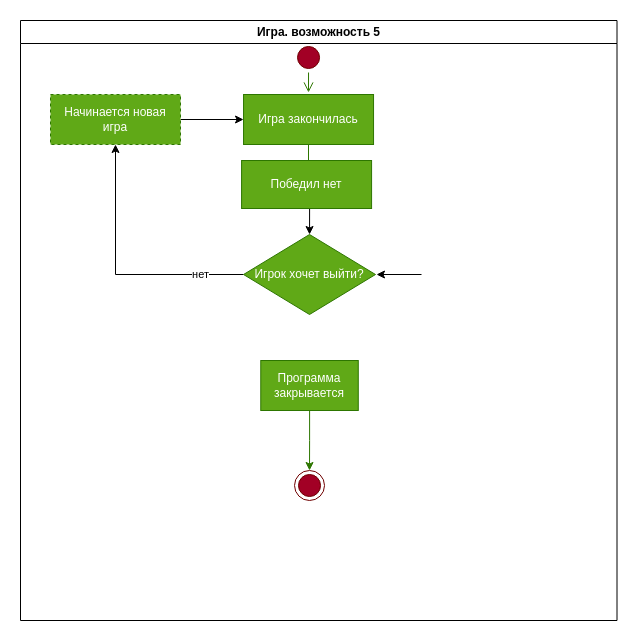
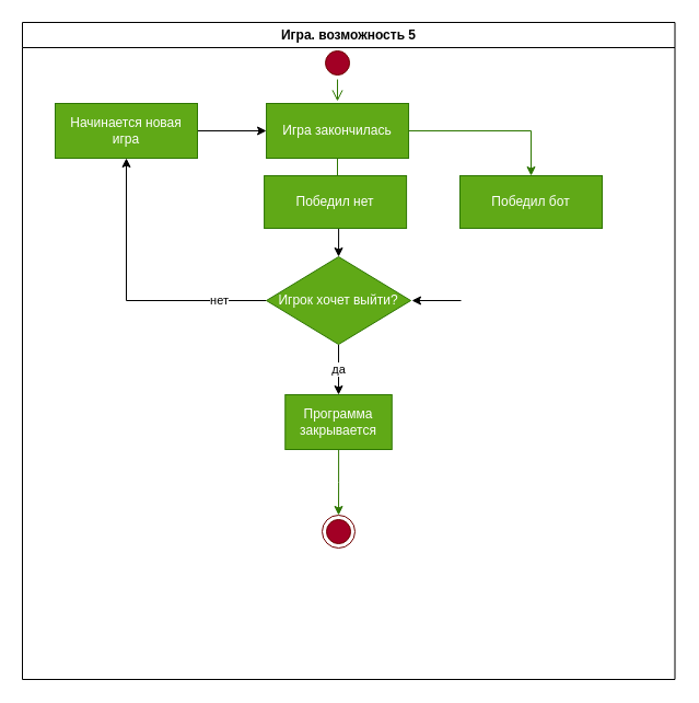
- <mxCell id="19" value="Начинается новая игра" style="fillColor=#60a917;strokeColor=#2D7600;fontColor=#ffffff;whiteSpace=wrap;dashed=1;" vertex="1" parent="2"><mxGeometry x="30.0" y="74" width="130" height="50" as="geometry" /></mxCell>
+ <mxCell id="19" value="Начинается новая игра" style="fillColor=#60a917;strokeColor=#2D7600;fontColor=#ffffff;whiteSpace=wrap;" vertex="1" parent="2"><mxGeometry x="30.0" y="74" width="130" height="50" as="geometry" /></mxCell>
+ <mxCell id="5" value="" style="edgeStyle=orthogonalEdgeStyle;rounded=0;orthogonalLoop=1;jettySize=auto;html=1;fillColor=#60a917;strokeColor=#2D7600;fontColor=#050F24;" parent="2" source="7" target="8" edge="1"><mxGeometry relative="1" as="geometry" /></mxCell>
+ <mxCell id="8" value="Победил бот" style="whiteSpace=wrap;fillColor=#60a917;strokeColor=#2D7600;fontColor=#ffffff;" parent="2" vertex="1"><mxGeometry x="400" y="140" width="130" height="48" as="geometry" /></mxCell>
+ <mxCell id="15" value="да" style="edgeStyle=orthogonalEdgeStyle;rounded=0;orthogonalLoop=1;jettySize=auto;html=1;entryX=0.5;entryY=0;entryDx=0;entryDy=0;" edge="1" parent="2" source="17" target="10"><mxGeometry relative="1" as="geometry" /></mxCell>
